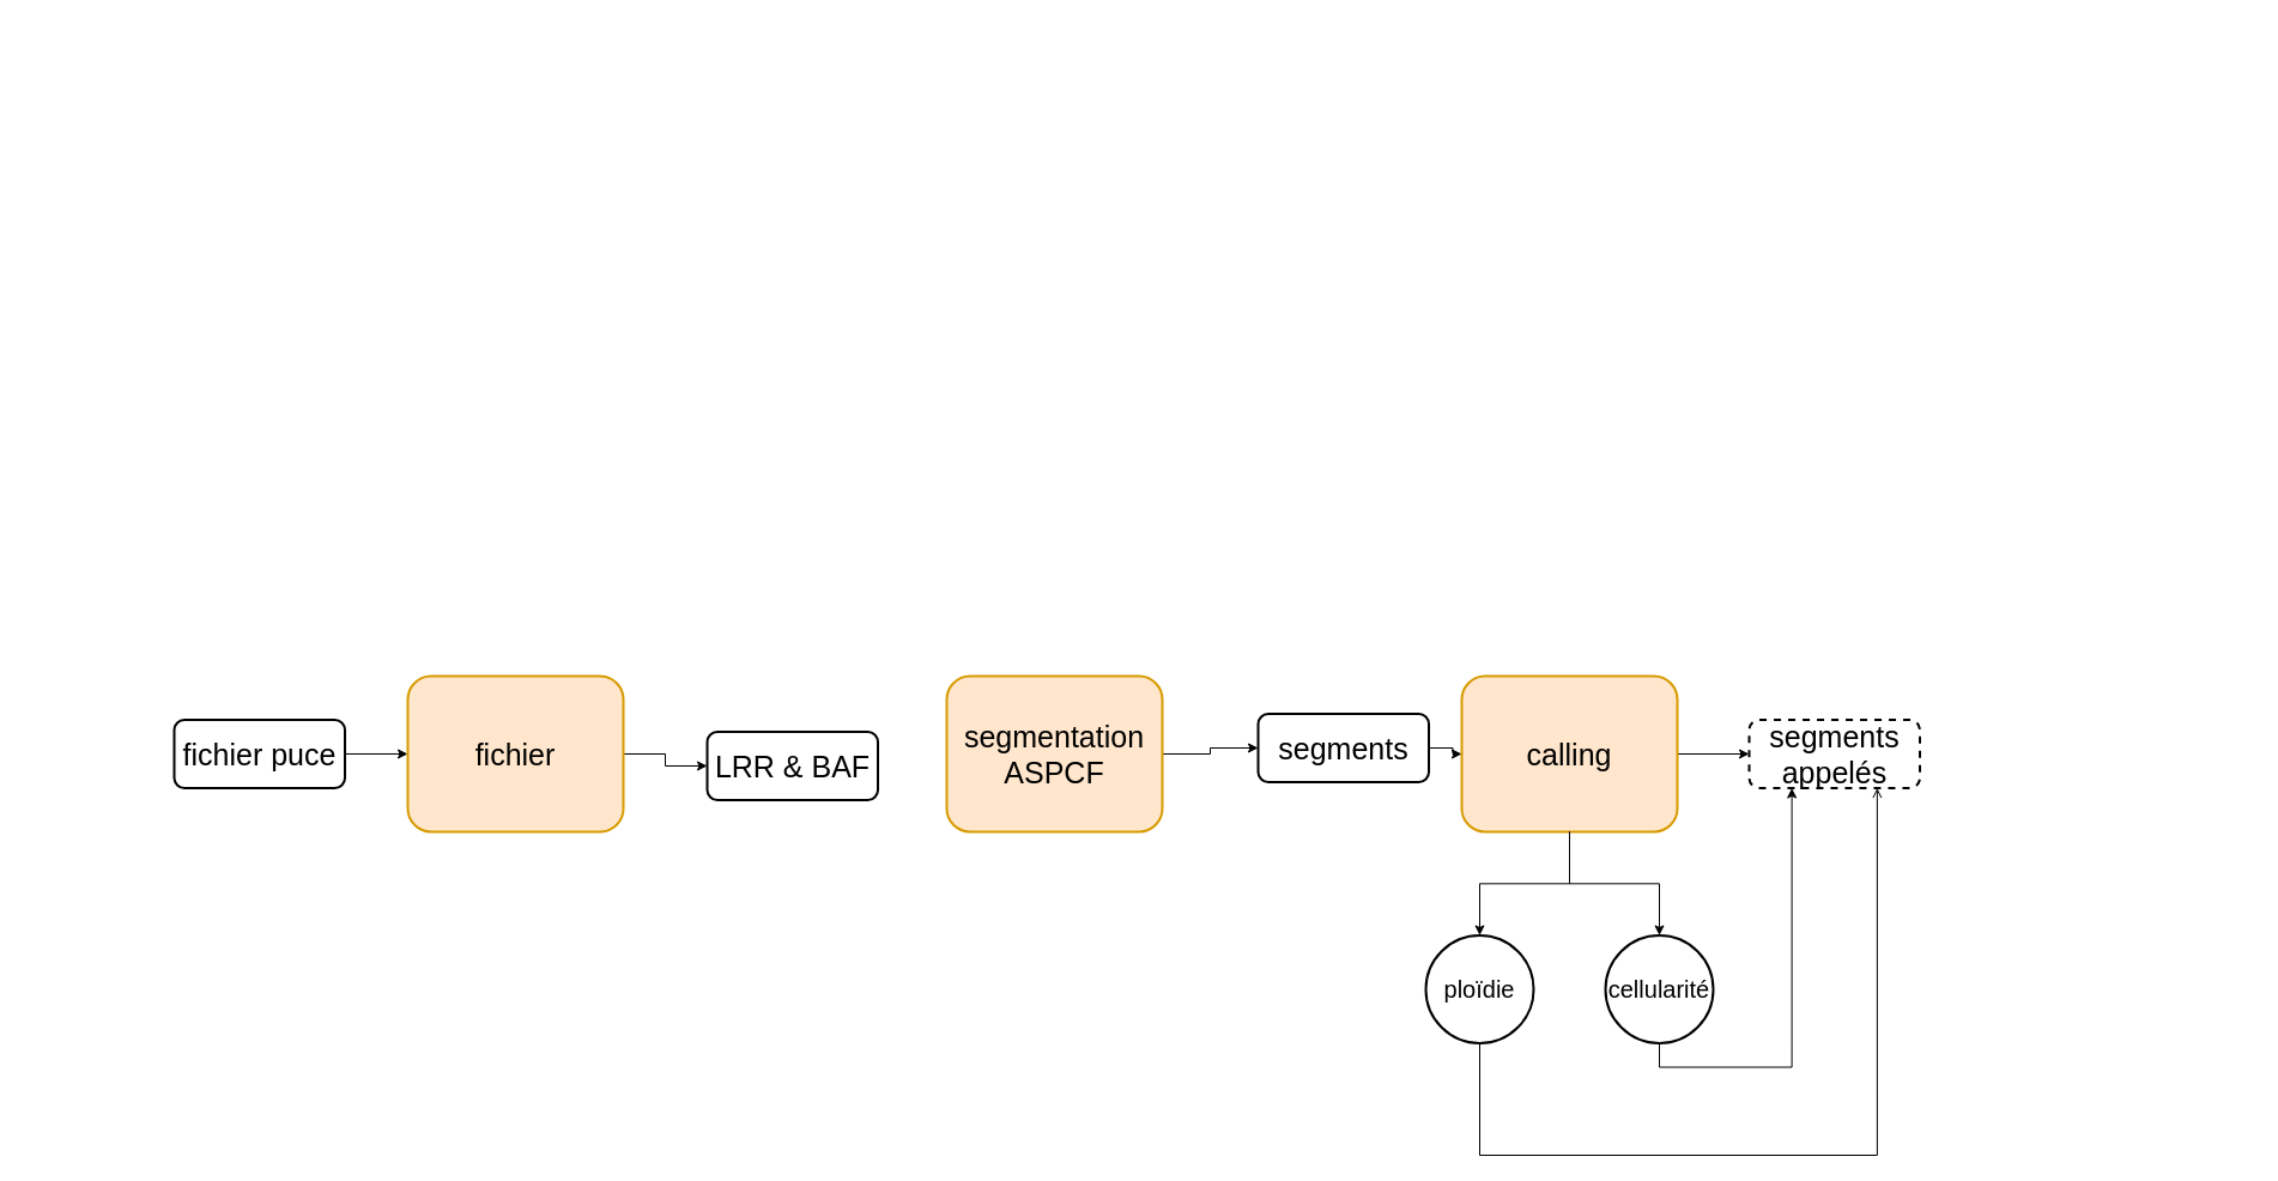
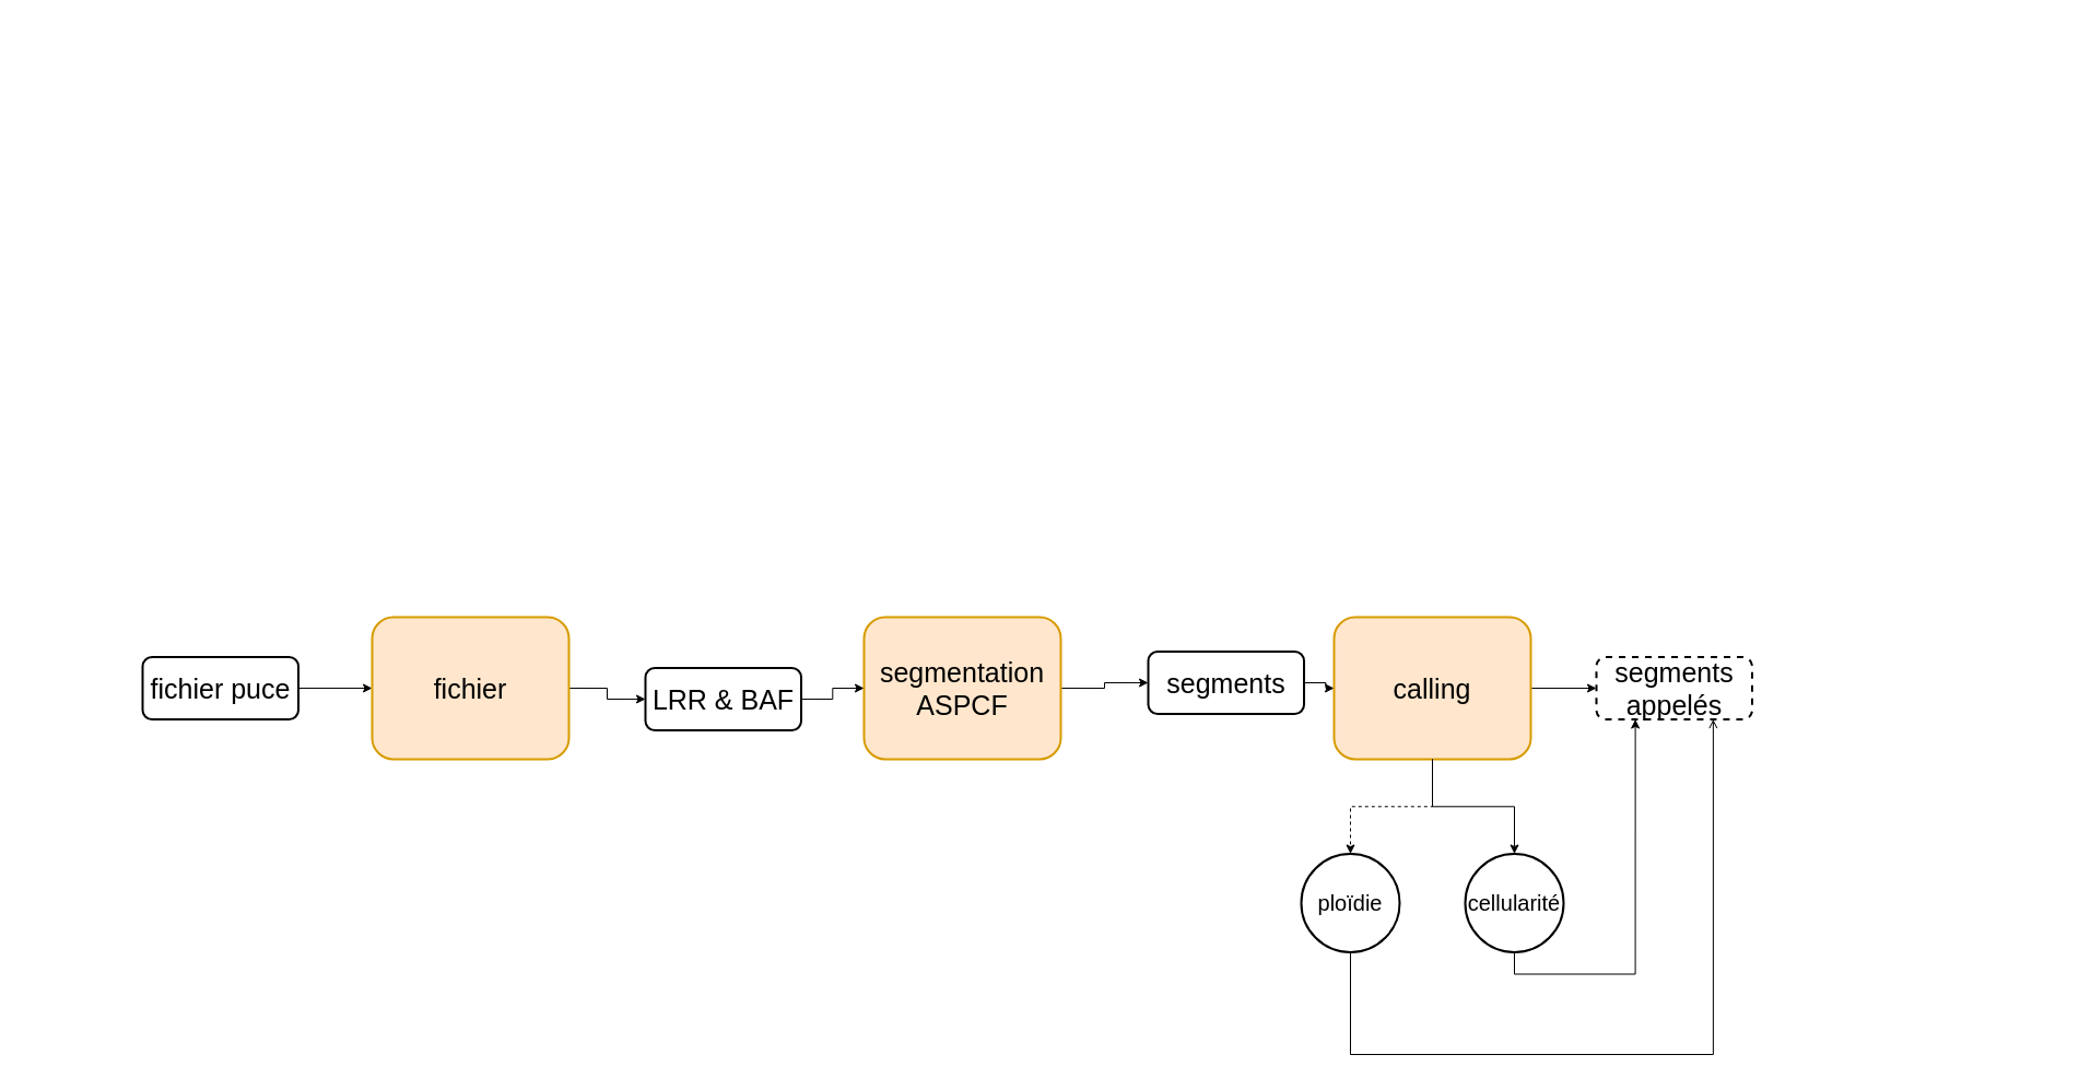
- <mxCell id="8" value="fichier puce" style="rounded=1;whiteSpace=wrap;html=1;fontSize=25;glass=0;strokeWidth=2;shadow=0;aspect=fixed;" parent="1" vertex="1"><mxGeometry x="145" y="600.484" width="142.507" height="57.003" as="geometry" /></mxCell>
+ <mxCell id="8" value="fichier puce" style="rounded=1;whiteSpace=wrap;html=1;fontSize=25;glass=0;strokeWidth=2;shadow=0;aspect=fixed;" parent="1" vertex="1"><mxGeometry x="130" y="600.484" width="142.507" height="57.003" as="geometry" /></mxCell>
+ <mxCell id="13" style="edgeStyle=orthogonalEdgeStyle;rounded=0;orthogonalLoop=1;jettySize=auto;html=1;exitX=1;exitY=0.5;exitDx=0;exitDy=0;entryX=0;entryY=0.5;entryDx=0;entryDy=0;fontSize=25;" parent="1" source="14" target="6" edge="1"><mxGeometry relative="1" as="geometry" /></mxCell>
- <mxCell id="18" style="edgeStyle=orthogonalEdgeStyle;rounded=0;orthogonalLoop=1;jettySize=auto;html=1;entryX=0.5;entryY=0;entryDx=0;entryDy=0;exitX=0.5;exitY=1;exitDx=0;exitDy=0;fontSize=25;" parent="1" source="10" target="20" edge="1"><mxGeometry relative="1" as="geometry"><mxPoint x="1230" y="638.99" as="targetPoint" /><mxPoint x="1162.512" y="638.99" as="sourcePoint" /></mxGeometry></mxCell>
+ <mxCell id="18" style="edgeStyle=orthogonalEdgeStyle;rounded=0;orthogonalLoop=1;jettySize=auto;html=1;entryX=0.5;entryY=0;entryDx=0;entryDy=0;exitX=0.5;exitY=1;exitDx=0;exitDy=0;fontSize=25;dashed=1;" parent="1" source="10" target="20" edge="1"><mxGeometry relative="1" as="geometry"><mxPoint x="1230" y="638.99" as="targetPoint" /><mxPoint x="1162.512" y="638.99" as="sourcePoint" /></mxGeometry></mxCell>
